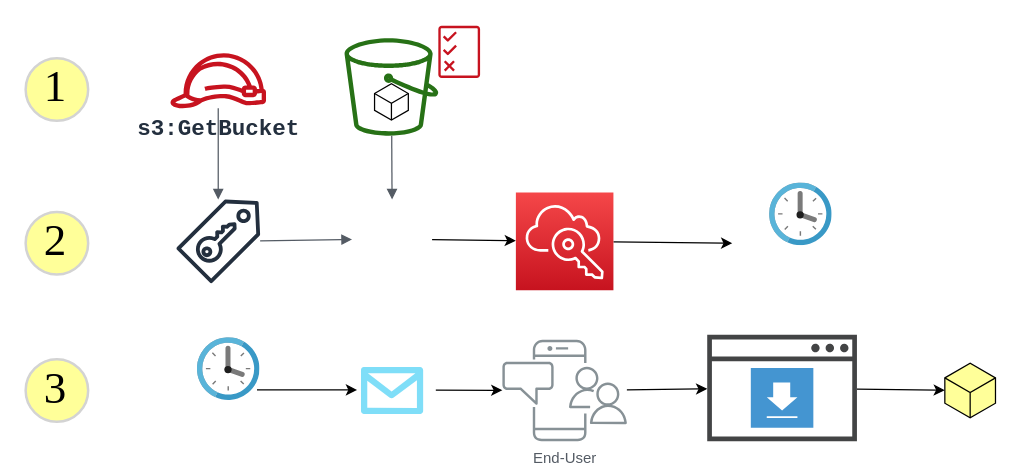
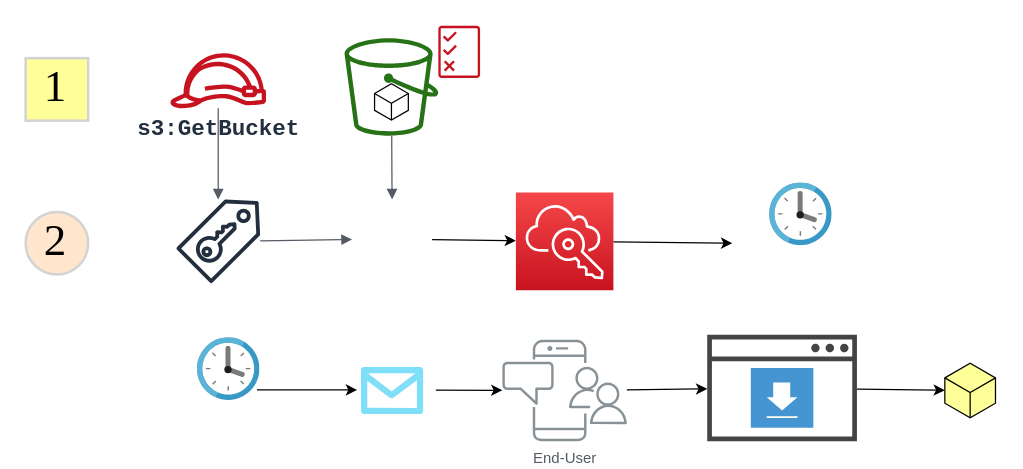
- <mxCell id="14" value="&lt;font style=&quot;font-size: 36px&quot;&gt;1&lt;/font&gt;" style="ellipse;whiteSpace=wrap;html=1;aspect=fixed;strokeWidth=2;fontFamily=Tahoma;spacingBottom=4;spacingRight=2;strokeColor=#d3d3d3;fillColor=#FFFF99;" vertex="1" parent="1"><mxGeometry x="20" y="46" width="50" height="50" as="geometry" /></mxCell>
+ <mxCell id="14" value="&lt;font style=&quot;font-size: 36px&quot;&gt;1&lt;/font&gt;" style="whiteSpace=wrap;html=1;aspect=fixed;strokeWidth=2;fontFamily=Tahoma;spacingBottom=4;spacingRight=2;strokeColor=#d3d3d3;fillColor=#FFFF99;rounded=0;" vertex="1" parent="1"><mxGeometry x="20" y="46" width="50" height="50" as="geometry" /></mxCell>
- <mxCell id="17" value="&lt;font style=&quot;font-size: 36px&quot;&gt;2&lt;/font&gt;" style="ellipse;whiteSpace=wrap;html=1;aspect=fixed;strokeWidth=2;fontFamily=Tahoma;spacingBottom=4;spacingRight=2;strokeColor=#d3d3d3;fillColor=#FFFF99;" vertex="1" parent="1"><mxGeometry x="20" y="169" width="50" height="50" as="geometry" /></mxCell>
+ <mxCell id="17" value="&lt;font style=&quot;font-size: 36px&quot;&gt;2&lt;/font&gt;" style="ellipse;whiteSpace=wrap;html=1;aspect=fixed;strokeWidth=2;fontFamily=Tahoma;spacingBottom=4;spacingRight=2;strokeColor=#d3d3d3;fillColor=#ffe6cc;" vertex="1" parent="1"><mxGeometry x="20" y="169" width="50" height="50" as="geometry" /></mxCell>
- <mxCell id="23" value="&lt;font style=&quot;font-size: 36px&quot;&gt;3&lt;/font&gt;" style="ellipse;whiteSpace=wrap;html=1;aspect=fixed;strokeWidth=2;fontFamily=Tahoma;spacingBottom=4;spacingRight=2;strokeColor=#d3d3d3;fillColor=#FFFF99;" vertex="1" parent="1"><mxGeometry x="20" y="286.75" width="50" height="50" as="geometry" /></mxCell>
